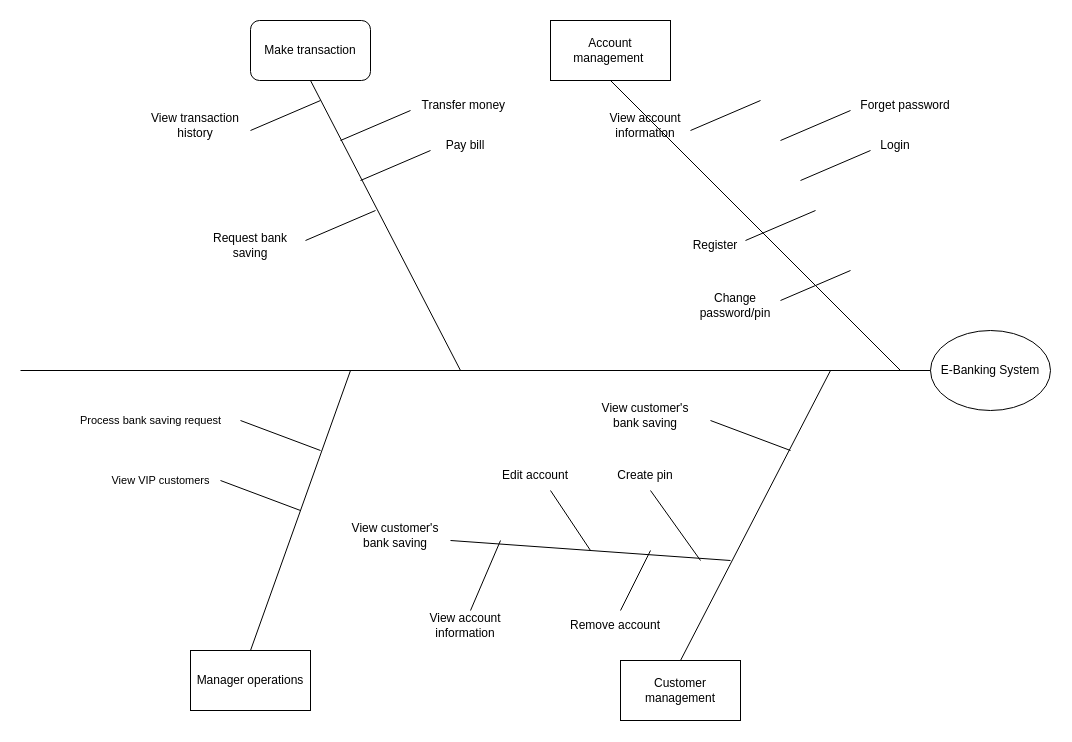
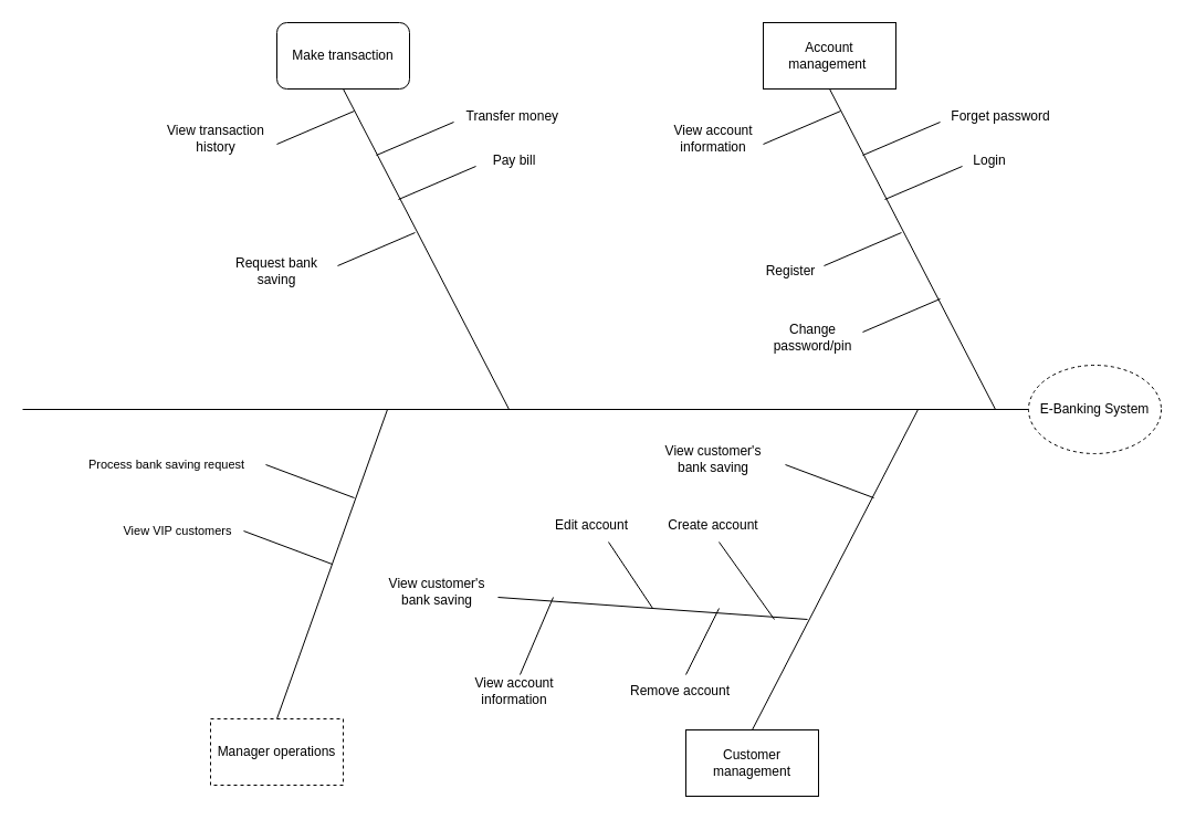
- <mxCell id="5" value="Account management&amp;nbsp;" style="rounded=0;whiteSpace=wrap;html=1;" vertex="1" parent="1"><mxGeometry x="550" y="20" width="120" height="60" as="geometry" /></mxCell>
+ <mxCell id="5" value="Account management&amp;nbsp;" style="rounded=0;whiteSpace=wrap;html=1;" vertex="1" parent="1"><mxGeometry x="690" y="20" width="120" height="60" as="geometry" /></mxCell>
- <mxCell id="2" value="E-Banking System" style="ellipse;whiteSpace=wrap;html=1;" vertex="1" parent="1"><mxGeometry x="930" y="330" width="120" height="80" as="geometry" /></mxCell>
+ <mxCell id="2" value="E-Banking System" style="ellipse;whiteSpace=wrap;html=1;dashed=1;" vertex="1" parent="1"><mxGeometry x="930" y="330" width="120" height="80" as="geometry" /></mxCell>
- <mxCell id="33" value="Create pin" style="text;html=1;strokeColor=none;fillColor=none;align=center;verticalAlign=middle;whiteSpace=wrap;rounded=0;" vertex="1" parent="1"><mxGeometry x="590" y="460" width="110" height="30" as="geometry" /></mxCell>
+ <mxCell id="33" value="Create account" style="text;html=1;strokeColor=none;fillColor=none;align=center;verticalAlign=middle;whiteSpace=wrap;rounded=0;" vertex="1" parent="1"><mxGeometry x="590" y="460" width="110" height="30" as="geometry" /></mxCell>
- <mxCell id="40" value="Manager operations" style="rounded=0;whiteSpace=wrap;html=1;" vertex="1" parent="1"><mxGeometry x="190" y="650" width="120" height="60" as="geometry" /></mxCell>
+ <mxCell id="40" value="Manager operations" style="rounded=0;whiteSpace=wrap;html=1;dashed=1;" vertex="1" parent="1"><mxGeometry x="190" y="650" width="120" height="60" as="geometry" /></mxCell>
